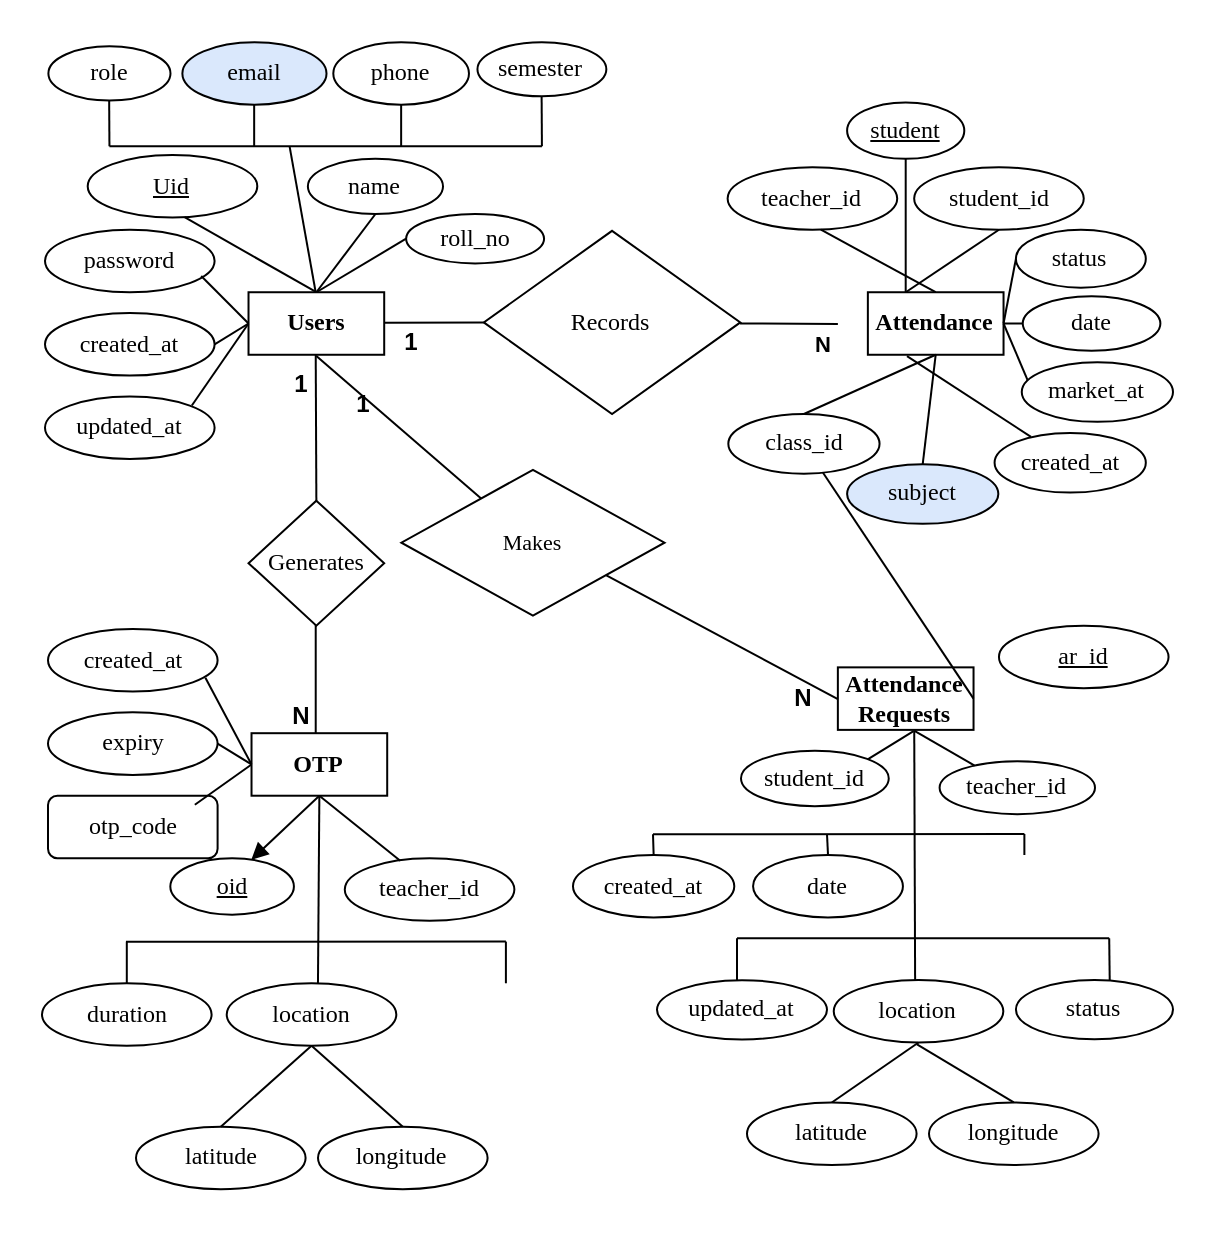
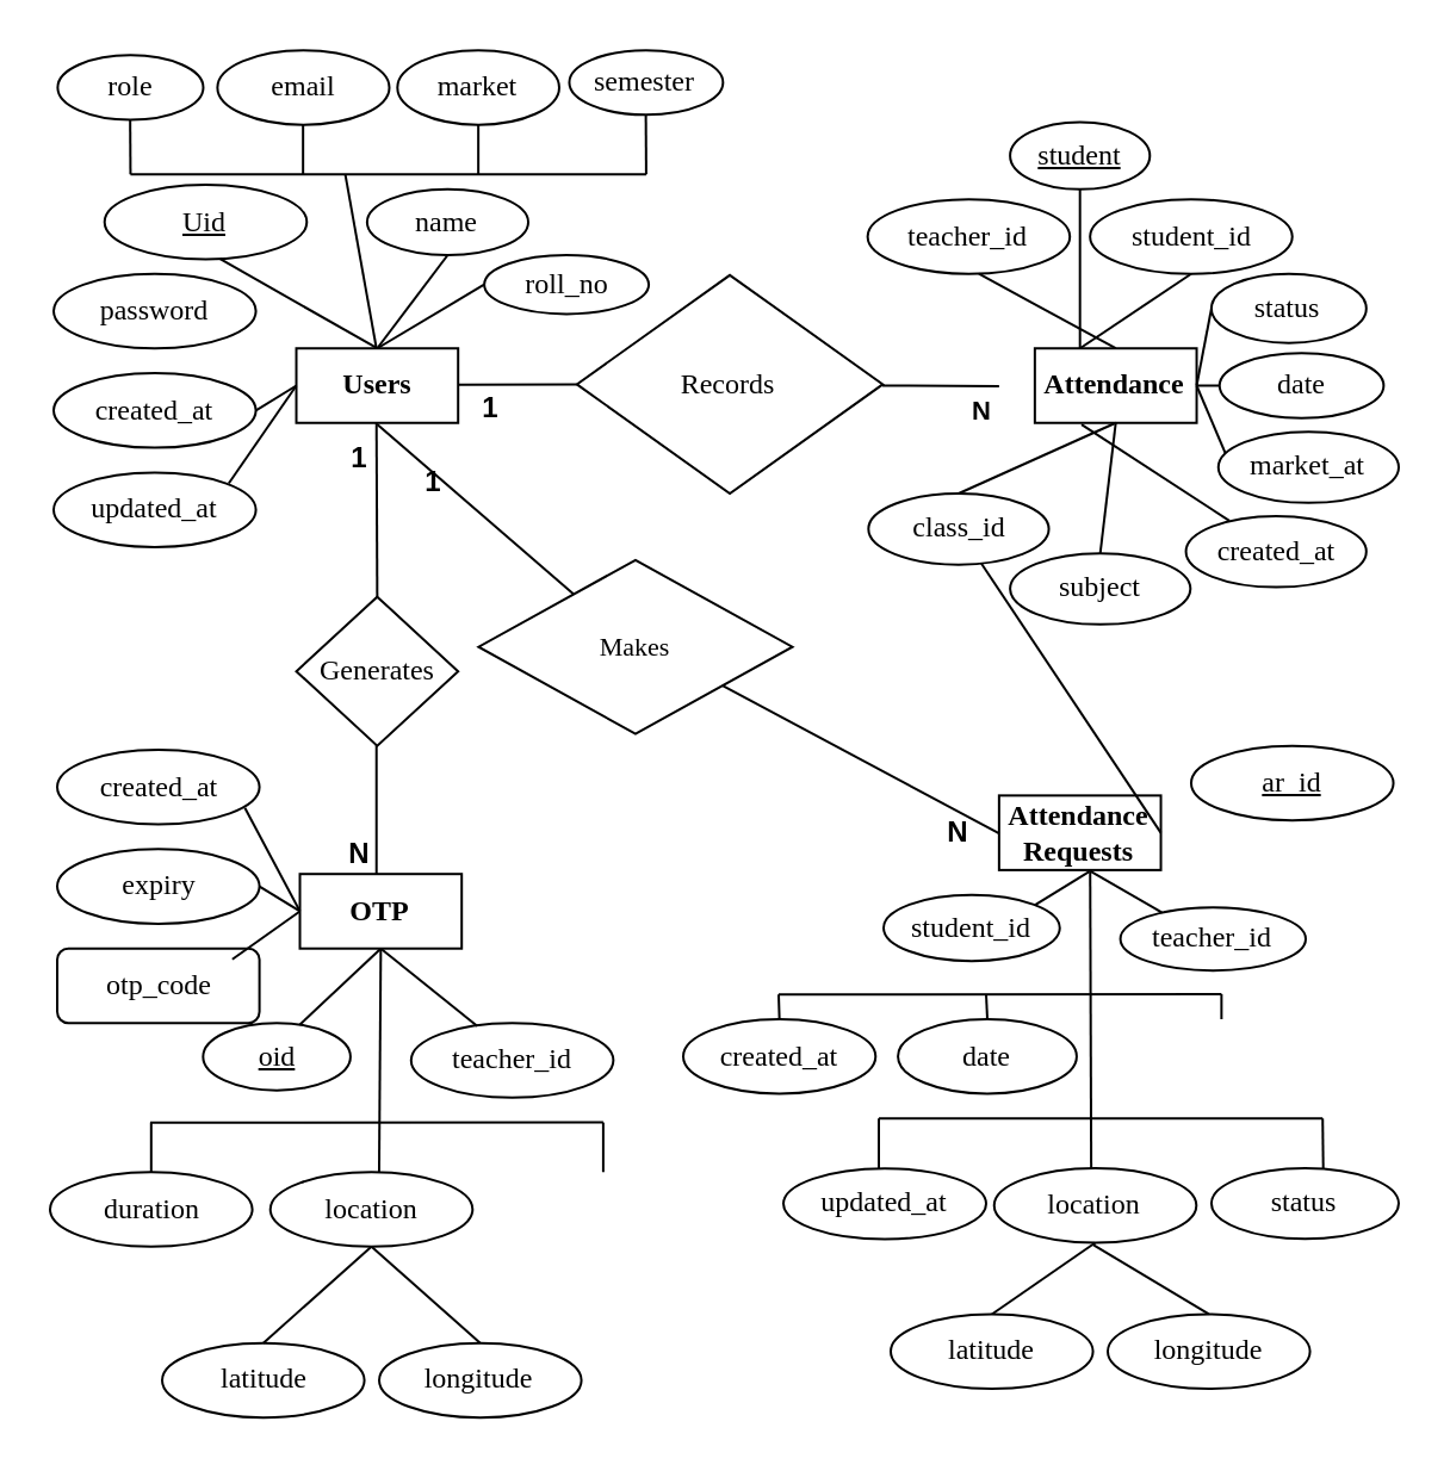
- <mxCell id="42" value="&lt;font face=&quot;Times New Roman&quot;&gt;email&lt;/font&gt;" style="ellipse;whiteSpace=wrap;html=1;container=0;fillColor=#dae8fc;" parent="2" vertex="1"><mxGeometry x="68.686" width="72.077" height="31.26" as="geometry" /></mxCell>
+ <mxCell id="42" value="&lt;font face=&quot;Times New Roman&quot;&gt;email&lt;/font&gt;" style="ellipse;whiteSpace=wrap;html=1;container=0;" parent="2" vertex="1"><mxGeometry x="68.686" width="72.077" height="31.26" as="geometry" /></mxCell>
- <mxCell id="43" value="&lt;font face=&quot;Times New Roman&quot;&gt;phone&lt;/font&gt;" style="ellipse;whiteSpace=wrap;html=1;container=0;" parent="2" vertex="1"><mxGeometry x="144.155" width="67.838" height="31.26" as="geometry" /></mxCell>
+ <mxCell id="43" value="&lt;font face=&quot;Times New Roman&quot;&gt;market&lt;/font&gt;" style="ellipse;whiteSpace=wrap;html=1;container=0;" parent="2" vertex="1"><mxGeometry x="144.155" width="67.838" height="31.26" as="geometry" /></mxCell>
- <mxCell id="58" value="" style="endArrow=none;html=1;rounded=0;entryX=0.921;entryY=0.74;entryDx=0;entryDy=0;entryPerimeter=0;exitX=0;exitY=0.5;exitDx=0;exitDy=0;" parent="2" source="39" target="46" edge="1"><mxGeometry width="50" height="50" relative="1" as="geometry"><mxPoint x="125.415" y="156.3" as="sourcePoint" /><mxPoint x="76.233" y="125.04" as="targetPoint" /></mxGeometry></mxCell>
- <mxCell id="76" value="&lt;font face=&quot;Times New Roman&quot;&gt;subject&lt;/font&gt;" style="ellipse;whiteSpace=wrap;html=1;container=0;fillColor=#dae8fc;" vertex="1" parent="2"><mxGeometry x="401.047" y="210.999" width="75.621" height="29.834" as="geometry" /></mxCell>
+ <mxCell id="76" value="&lt;font face=&quot;Times New Roman&quot;&gt;subject&lt;/font&gt;" style="ellipse;whiteSpace=wrap;html=1;container=0;" vertex="1" parent="2"><mxGeometry x="401.047" y="210.999" width="75.621" height="29.834" as="geometry" /></mxCell>
- <mxCell id="95" value="" style="endArrow=block;html=1;rounded=0;entryX=0.655;entryY=0.028;entryDx=0;entryDy=0;entryPerimeter=0;exitX=0.5;exitY=1;exitDx=0;exitDy=0;" parent="2" source="83" target="92" edge="1"><mxGeometry width="50" height="50" relative="1" as="geometry"><mxPoint x="124.456" y="388.242" as="sourcePoint" /><mxPoint x="96.473" y="408.04" as="targetPoint" /></mxGeometry></mxCell>
+ <mxCell id="95" value="" style="endArrow=none;html=1;rounded=0;entryX=0.655;entryY=0.028;entryDx=0;entryDy=0;entryPerimeter=0;exitX=0.5;exitY=1;exitDx=0;exitDy=0;" parent="2" source="83" target="92" edge="1"><mxGeometry width="50" height="50" relative="1" as="geometry"><mxPoint x="124.456" y="388.242" as="sourcePoint" /><mxPoint x="96.473" y="408.04" as="targetPoint" /></mxGeometry></mxCell>
